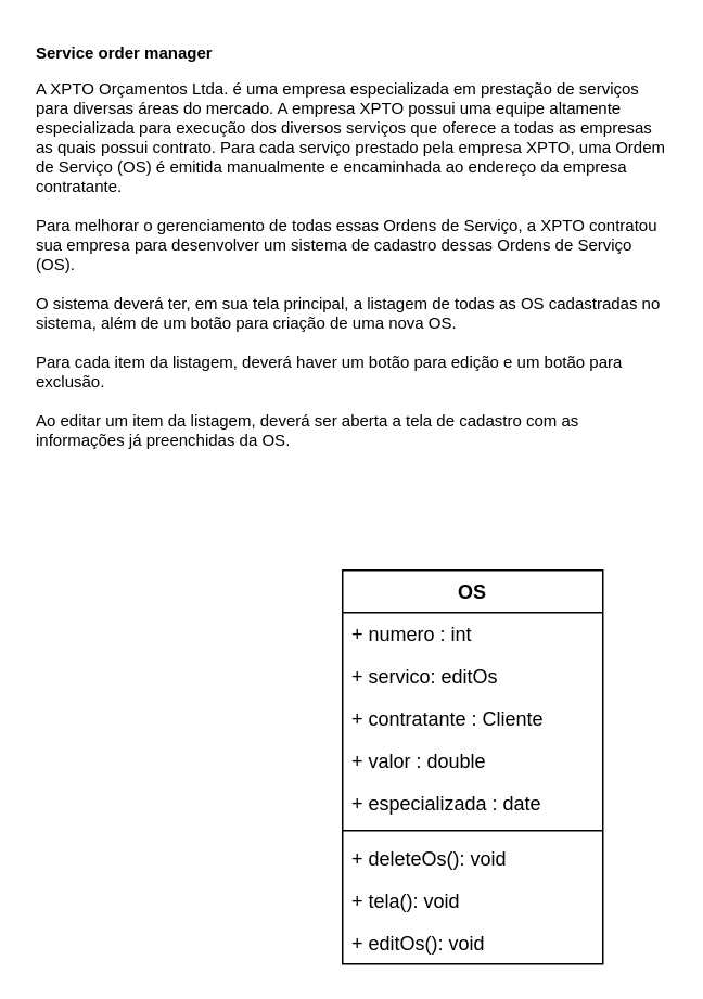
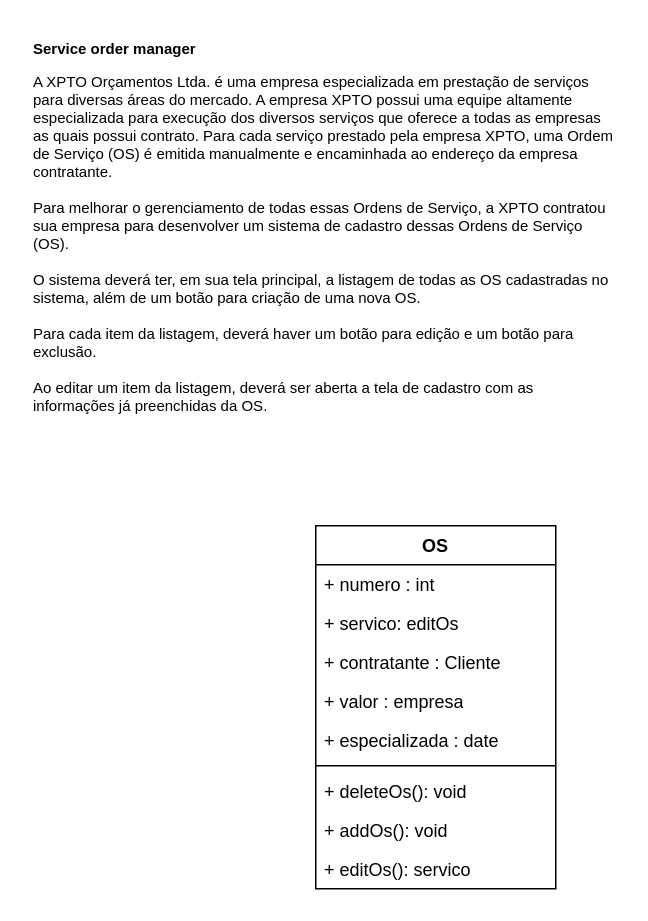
- <mxCell id="6" value="&lt;div&gt;+ valor : double&lt;/div&gt;&lt;div&gt;&lt;br&gt;&lt;/div&gt;&lt;div&gt;&lt;br&gt;&lt;/div&gt;" style="text;strokeColor=none;fillColor=none;align=left;verticalAlign=top;spacingLeft=4;spacingRight=4;overflow=hidden;rotatable=0;points=[[0,0.5],[1,0.5]];portConstraint=eastwest;whiteSpace=wrap;html=1;" vertex="1" parent="2"><mxGeometry y="104" width="160" height="26" as="geometry" /></mxCell>
+ <mxCell id="6" value="&lt;div&gt;+ valor : empresa&lt;/div&gt;&lt;div&gt;&lt;br&gt;&lt;/div&gt;&lt;div&gt;&lt;br&gt;&lt;/div&gt;" style="text;strokeColor=none;fillColor=none;align=left;verticalAlign=top;spacingLeft=4;spacingRight=4;overflow=hidden;rotatable=0;points=[[0,0.5],[1,0.5]];portConstraint=eastwest;whiteSpace=wrap;html=1;" vertex="1" parent="2"><mxGeometry y="104" width="160" height="26" as="geometry" /></mxCell>
- <mxCell id="10" value="+ tela(): void" style="text;strokeColor=none;fillColor=none;align=left;verticalAlign=top;spacingLeft=4;spacingRight=4;overflow=hidden;rotatable=0;points=[[0,0.5],[1,0.5]];portConstraint=eastwest;whiteSpace=wrap;html=1;" vertex="1" parent="2"><mxGeometry y="190" width="160" height="26" as="geometry" /></mxCell>
+ <mxCell id="10" value="+ addOs(): void" style="text;strokeColor=none;fillColor=none;align=left;verticalAlign=top;spacingLeft=4;spacingRight=4;overflow=hidden;rotatable=0;points=[[0,0.5],[1,0.5]];portConstraint=eastwest;whiteSpace=wrap;html=1;" vertex="1" parent="2"><mxGeometry y="190" width="160" height="26" as="geometry" /></mxCell>
- <mxCell id="11" value="+ editOs(): void" style="text;strokeColor=none;fillColor=none;align=left;verticalAlign=top;spacingLeft=4;spacingRight=4;overflow=hidden;rotatable=0;points=[[0,0.5],[1,0.5]];portConstraint=eastwest;whiteSpace=wrap;html=1;" vertex="1" parent="2"><mxGeometry y="216" width="160" height="26" as="geometry" /></mxCell>
+ <mxCell id="11" value="+ editOs(): servico" style="text;strokeColor=none;fillColor=none;align=left;verticalAlign=top;spacingLeft=4;spacingRight=4;overflow=hidden;rotatable=0;points=[[0,0.5],[1,0.5]];portConstraint=eastwest;whiteSpace=wrap;html=1;" vertex="1" parent="2"><mxGeometry y="216" width="160" height="26" as="geometry" /></mxCell>
